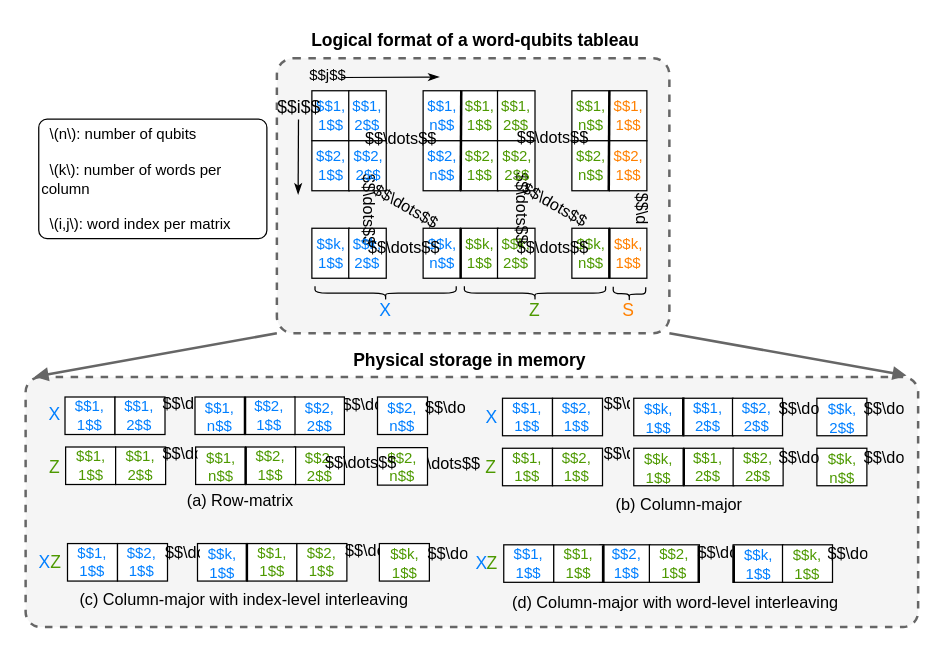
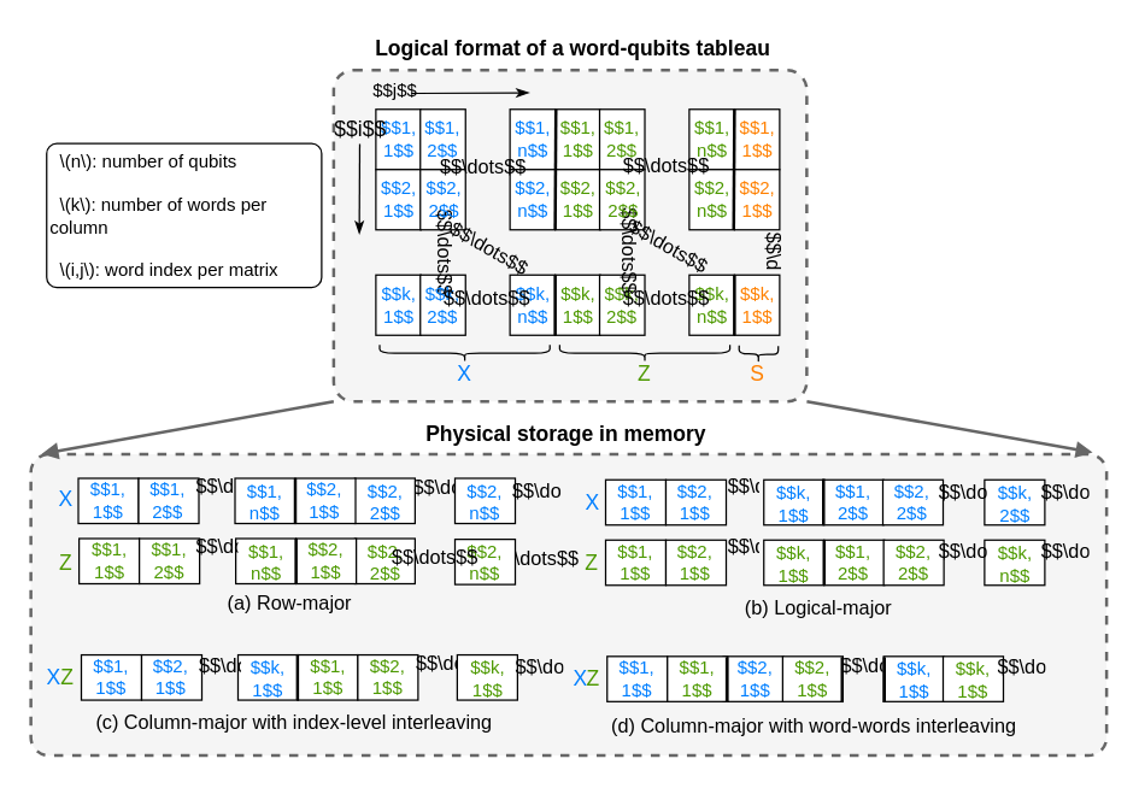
- <mxCell id="100" value="(a) Row-matrix" style="text;html=1;align=center;verticalAlign=middle;whiteSpace=wrap;rounded=0;container=0;fontSize=13;" parent="1" vertex="1"><mxGeometry x="127" y="384.52" width="129.5" height="30" as="geometry" /></mxCell>
+ <mxCell id="100" value="(a) Row-major" style="text;html=1;align=center;verticalAlign=middle;whiteSpace=wrap;rounded=0;container=0;fontSize=13;" parent="1" vertex="1"><mxGeometry x="127" y="384.52" width="129.5" height="30" as="geometry" /></mxCell>
- <mxCell id="138" value="(b) Column-major" style="text;html=1;align=center;verticalAlign=middle;whiteSpace=wrap;rounded=0;container=0;fontSize=13;" parent="1" vertex="1"><mxGeometry x="470.5" y="388" width="143.5" height="30" as="geometry" /></mxCell>
+ <mxCell id="138" value="(b) Logical-major" style="text;html=1;align=center;verticalAlign=middle;whiteSpace=wrap;rounded=0;container=0;fontSize=13;" parent="1" vertex="1"><mxGeometry x="470.5" y="388" width="143.5" height="30" as="geometry" /></mxCell>
- <mxCell id="61" value="(d) Column-major with word-level interleaving" style="text;html=1;align=center;verticalAlign=middle;whiteSpace=wrap;rounded=0;container=0;fontSize=13;" parent="1" vertex="1"><mxGeometry x="401.75" y="465.74" width="276" height="30" as="geometry" /></mxCell>
+ <mxCell id="61" value="(d) Column-major with word-words interleaving" style="text;html=1;align=center;verticalAlign=middle;whiteSpace=wrap;rounded=0;container=0;fontSize=13;" parent="1" vertex="1"><mxGeometry x="401.75" y="465.74" width="276" height="30" as="geometry" /></mxCell>
